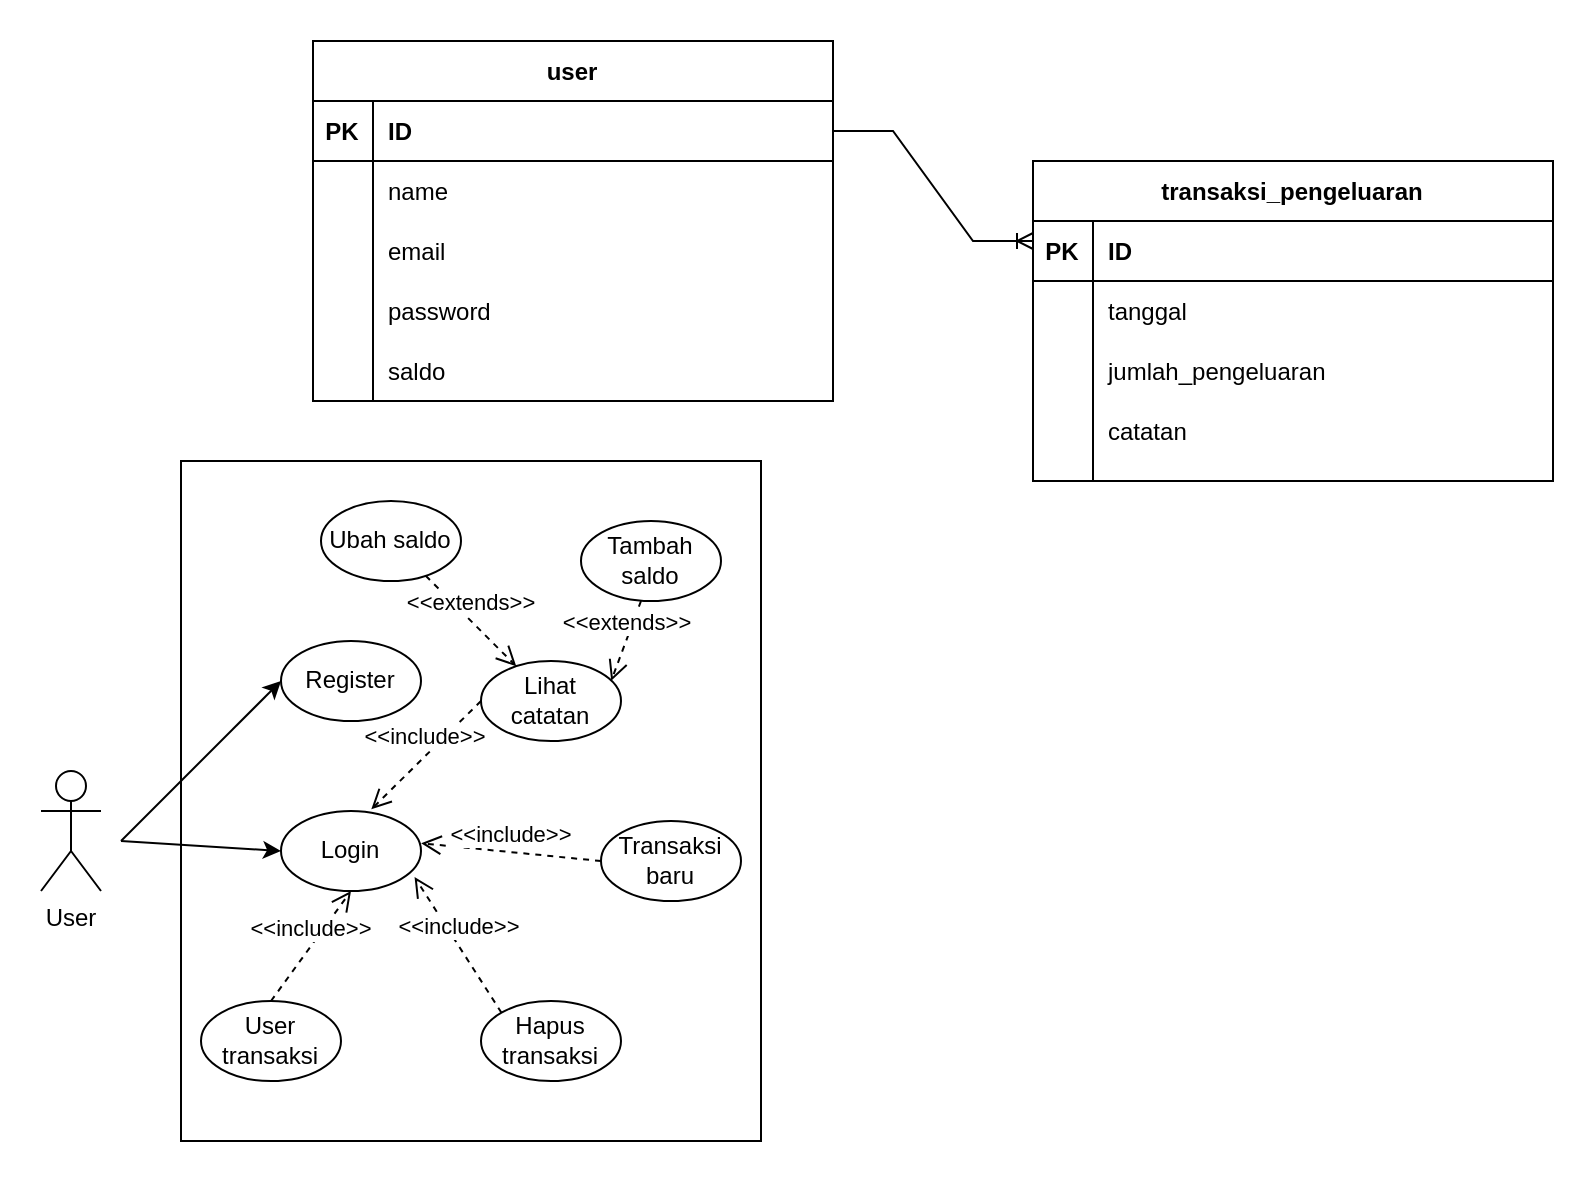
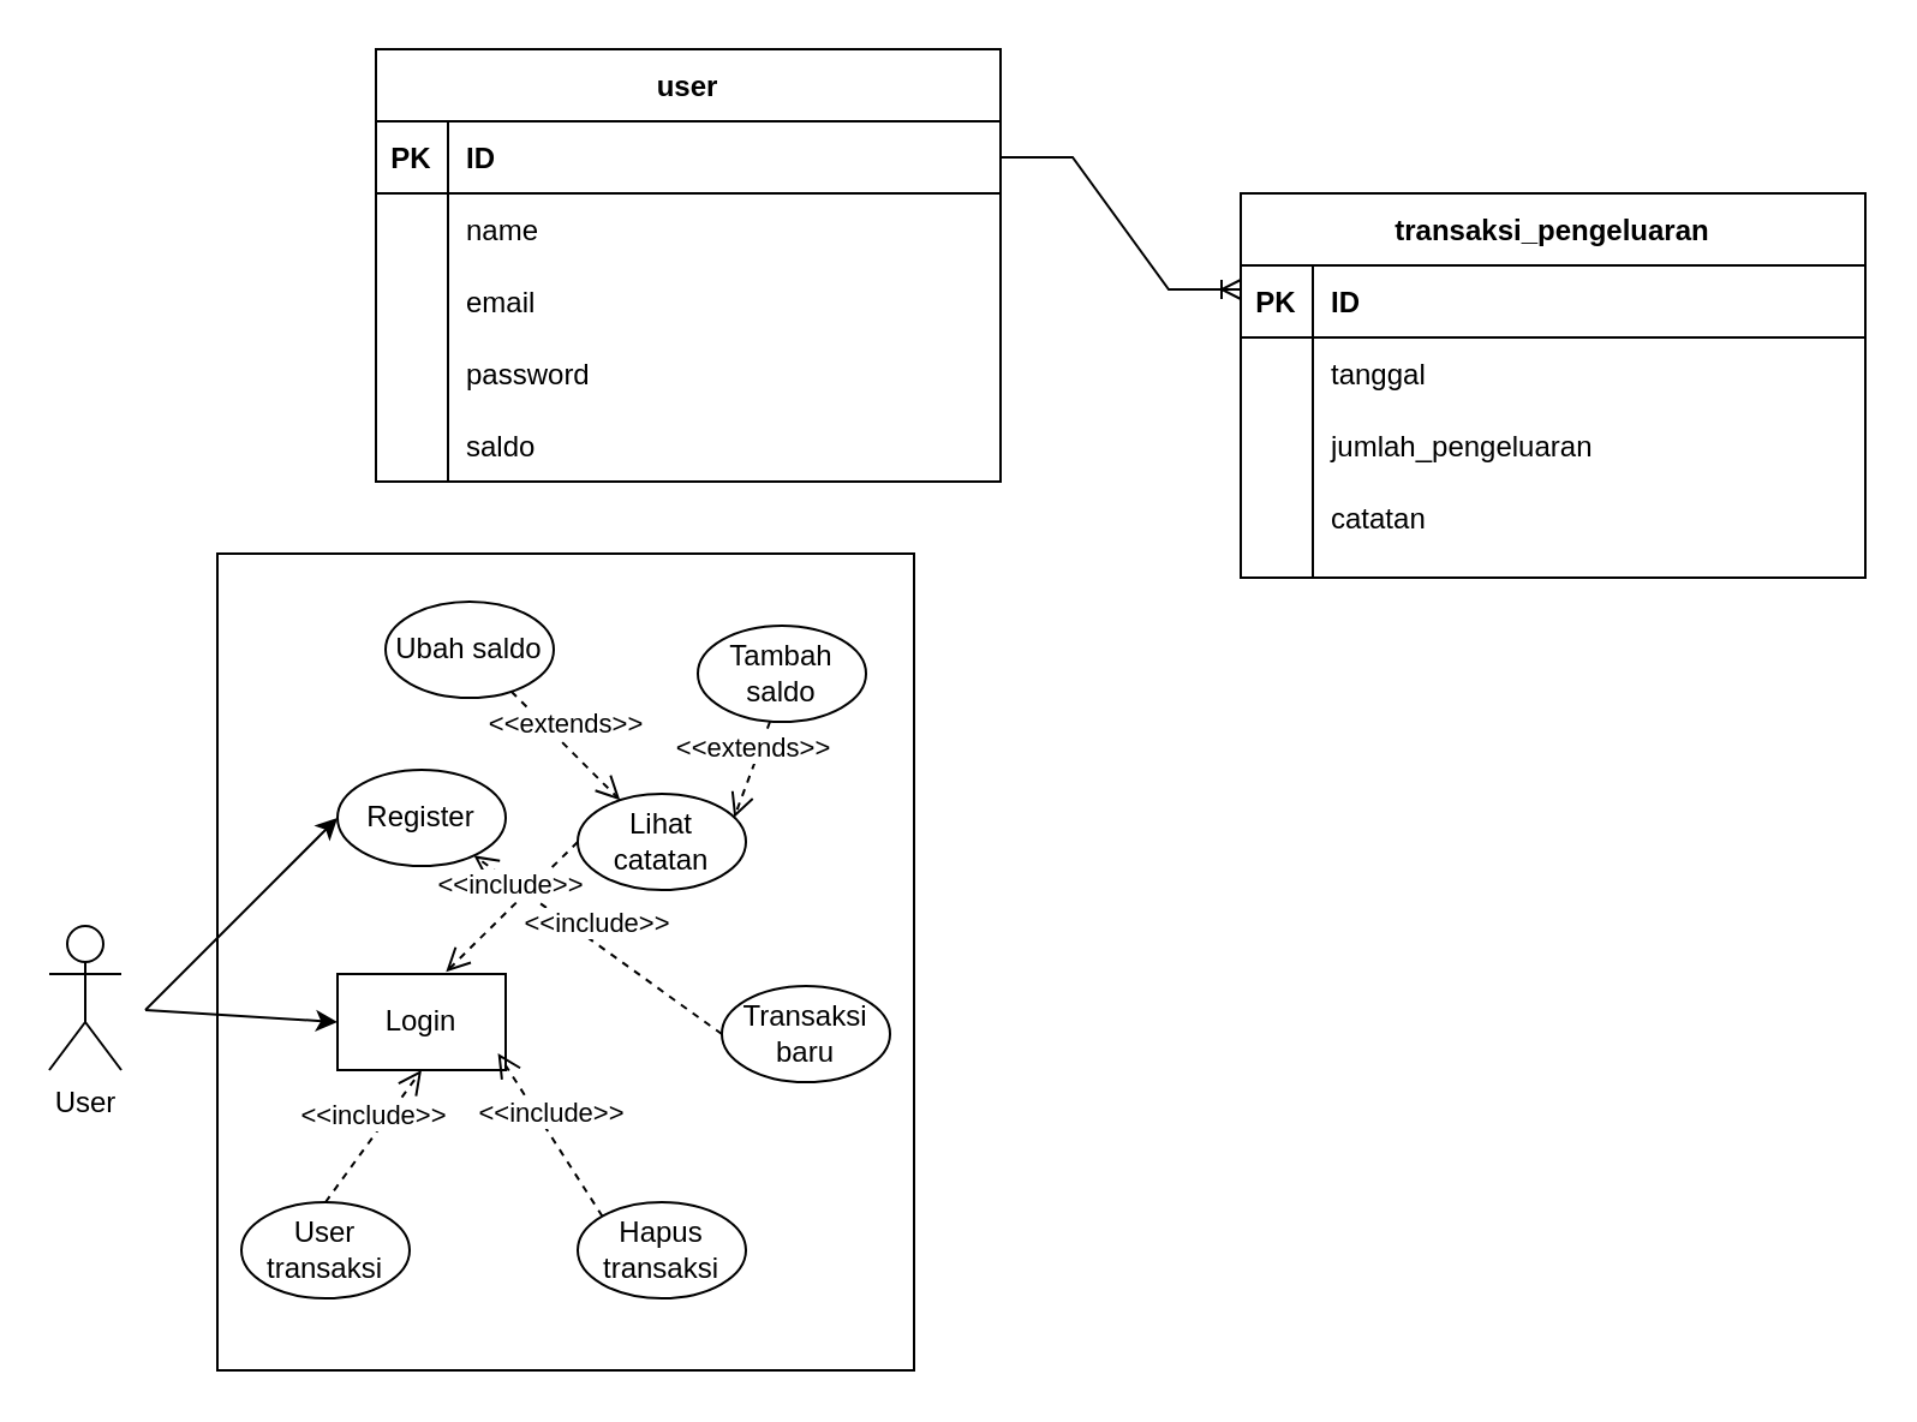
- <mxCell id="21" value="Login" style="ellipse;whiteSpace=wrap;html=1;" vertex="1" parent="1"><mxGeometry x="140" y="405" width="70" height="40" as="geometry" /></mxCell>
+ <mxCell id="21" value="Login" style="whiteSpace=wrap;html=1;rounded=0;" vertex="1" parent="1"><mxGeometry x="140" y="405" width="70" height="40" as="geometry" /></mxCell>
- <mxCell id="30" value="&amp;lt;&amp;lt;include&amp;gt;&amp;gt;" style="html=1;verticalAlign=bottom;endArrow=open;dashed=1;endSize=8;rounded=0;exitX=0;exitY=0.5;exitDx=0;exitDy=0;entryX=1.001;entryY=0.403;entryDx=0;entryDy=0;entryPerimeter=0;" edge="1" parent="1" source="23" target="21"><mxGeometry relative="1" as="geometry"><mxPoint x="90" y="580" as="sourcePoint" /><mxPoint x="10" y="580" as="targetPoint" /></mxGeometry></mxCell>
+ <mxCell id="30" value="&amp;lt;&amp;lt;include&amp;gt;&amp;gt;" style="html=1;verticalAlign=bottom;endArrow=open;dashed=1;endSize=8;rounded=0;exitX=0;exitY=0.5;exitDx=0;exitDy=0;" edge="1" parent="1" source="23" target="20"><mxGeometry relative="1" as="geometry"><mxPoint x="90" y="580" as="sourcePoint" /><mxPoint x="10" y="580" as="targetPoint" /></mxGeometry></mxCell>
